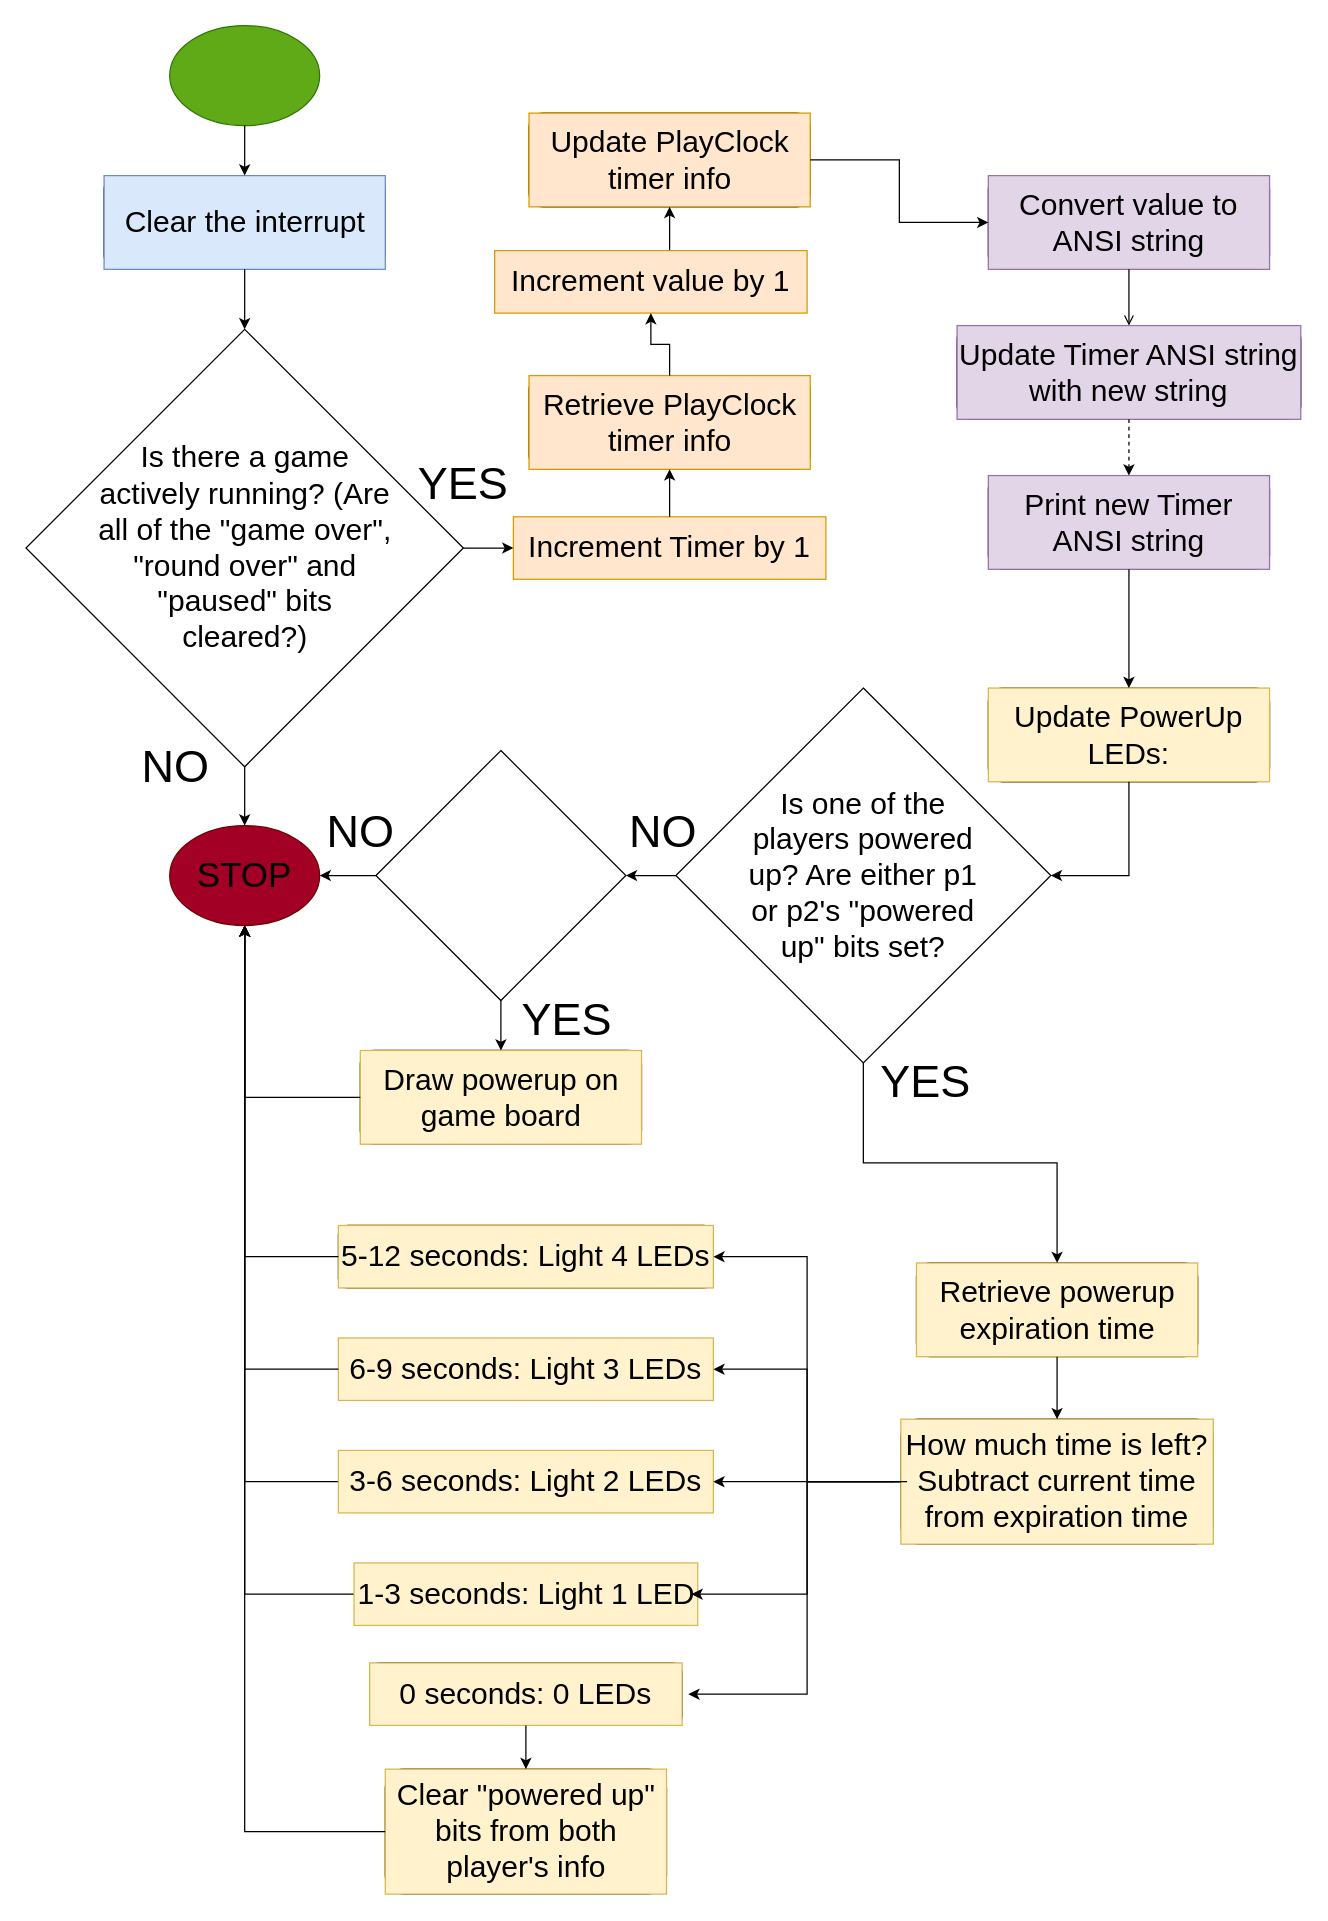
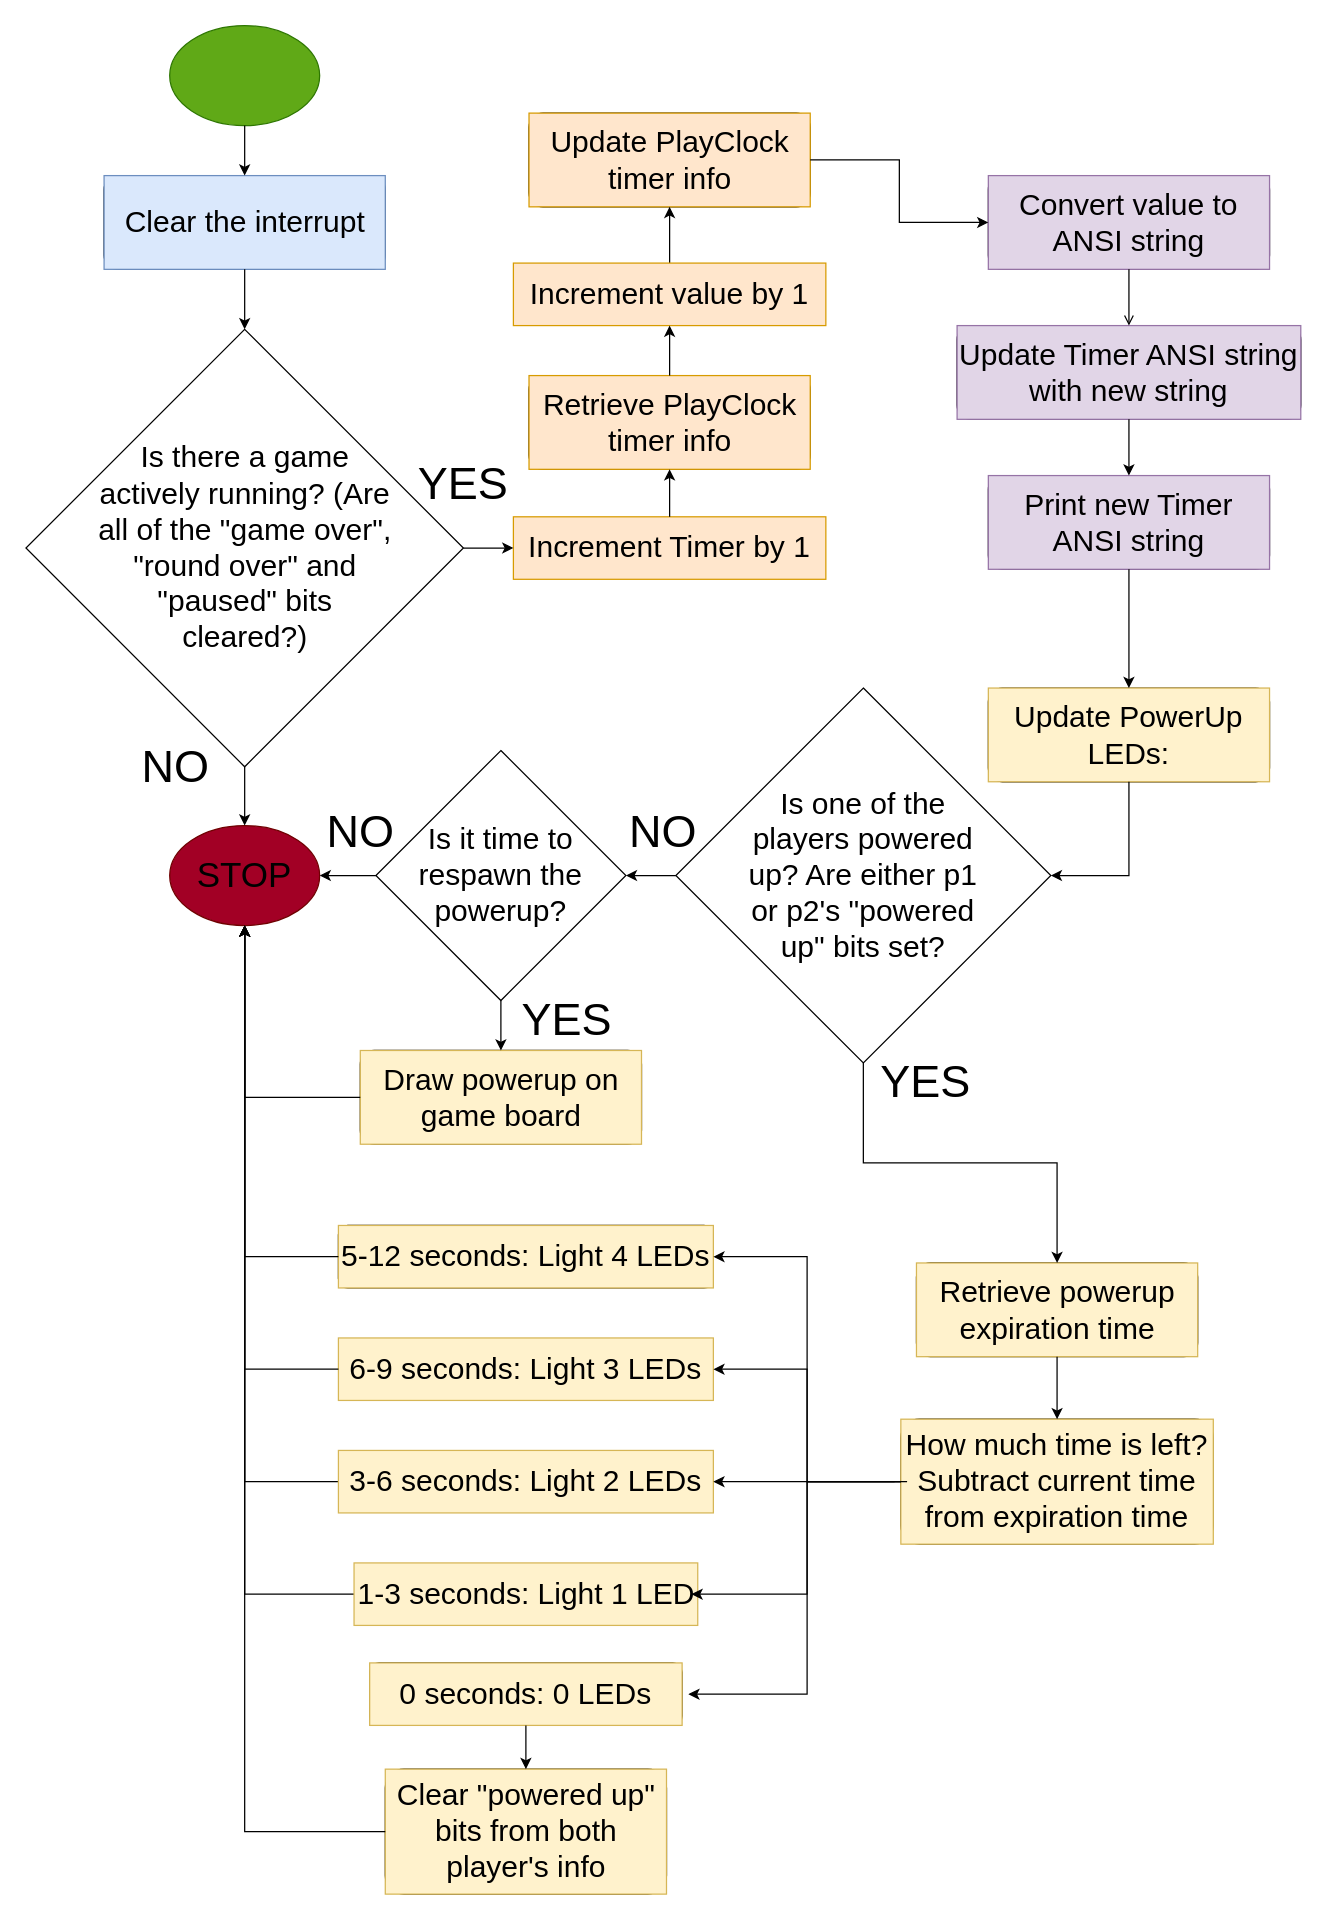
- <mxCell id="73" value="&lt;font style=&quot;font-size: 24px;&quot;&gt;Increment value by 1&lt;/font&gt;" style="text;html=1;align=center;verticalAlign=middle;whiteSpace=wrap;rounded=0;fillColor=#ffe6cc;strokeColor=#d79b00;" parent="1" vertex="1"><mxGeometry x="395" y="200" width="250" height="50" as="geometry" /></mxCell>
+ <mxCell id="73" value="&lt;font style=&quot;font-size: 24px;&quot;&gt;Increment value by 1&lt;/font&gt;" style="text;html=1;align=center;verticalAlign=middle;whiteSpace=wrap;rounded=0;fillColor=#ffe6cc;strokeColor=#d79b00;" parent="1" vertex="1"><mxGeometry x="410" y="210" width="250" height="50" as="geometry" /></mxCell>
- <mxCell id="77" style="edgeStyle=orthogonalEdgeStyle;rounded=0;orthogonalLoop=1;jettySize=auto;html=1;exitX=0.5;exitY=1;exitDx=0;exitDy=0;entryX=0.5;entryY=0;entryDx=0;entryDy=0;dashed=1;" parent="1" source="41" target="44" edge="1"><mxGeometry relative="1" as="geometry" /></mxCell>
+ <mxCell id="77" style="edgeStyle=orthogonalEdgeStyle;rounded=0;orthogonalLoop=1;jettySize=auto;html=1;exitX=0.5;exitY=1;exitDx=0;exitDy=0;entryX=0.5;entryY=0;entryDx=0;entryDy=0;" parent="1" source="41" target="44" edge="1"><mxGeometry relative="1" as="geometry" /></mxCell>
+ <mxCell id="22" value="&lt;span style=&quot;font-size: 24px;&quot;&gt;Is it time to respawn the powerup?&lt;/span&gt;" style="text;html=1;align=center;verticalAlign=middle;whiteSpace=wrap;rounded=0;" vertex="1" parent="20"><mxGeometry x="30" y="70" width="140" height="60" as="geometry" /></mxCell>
